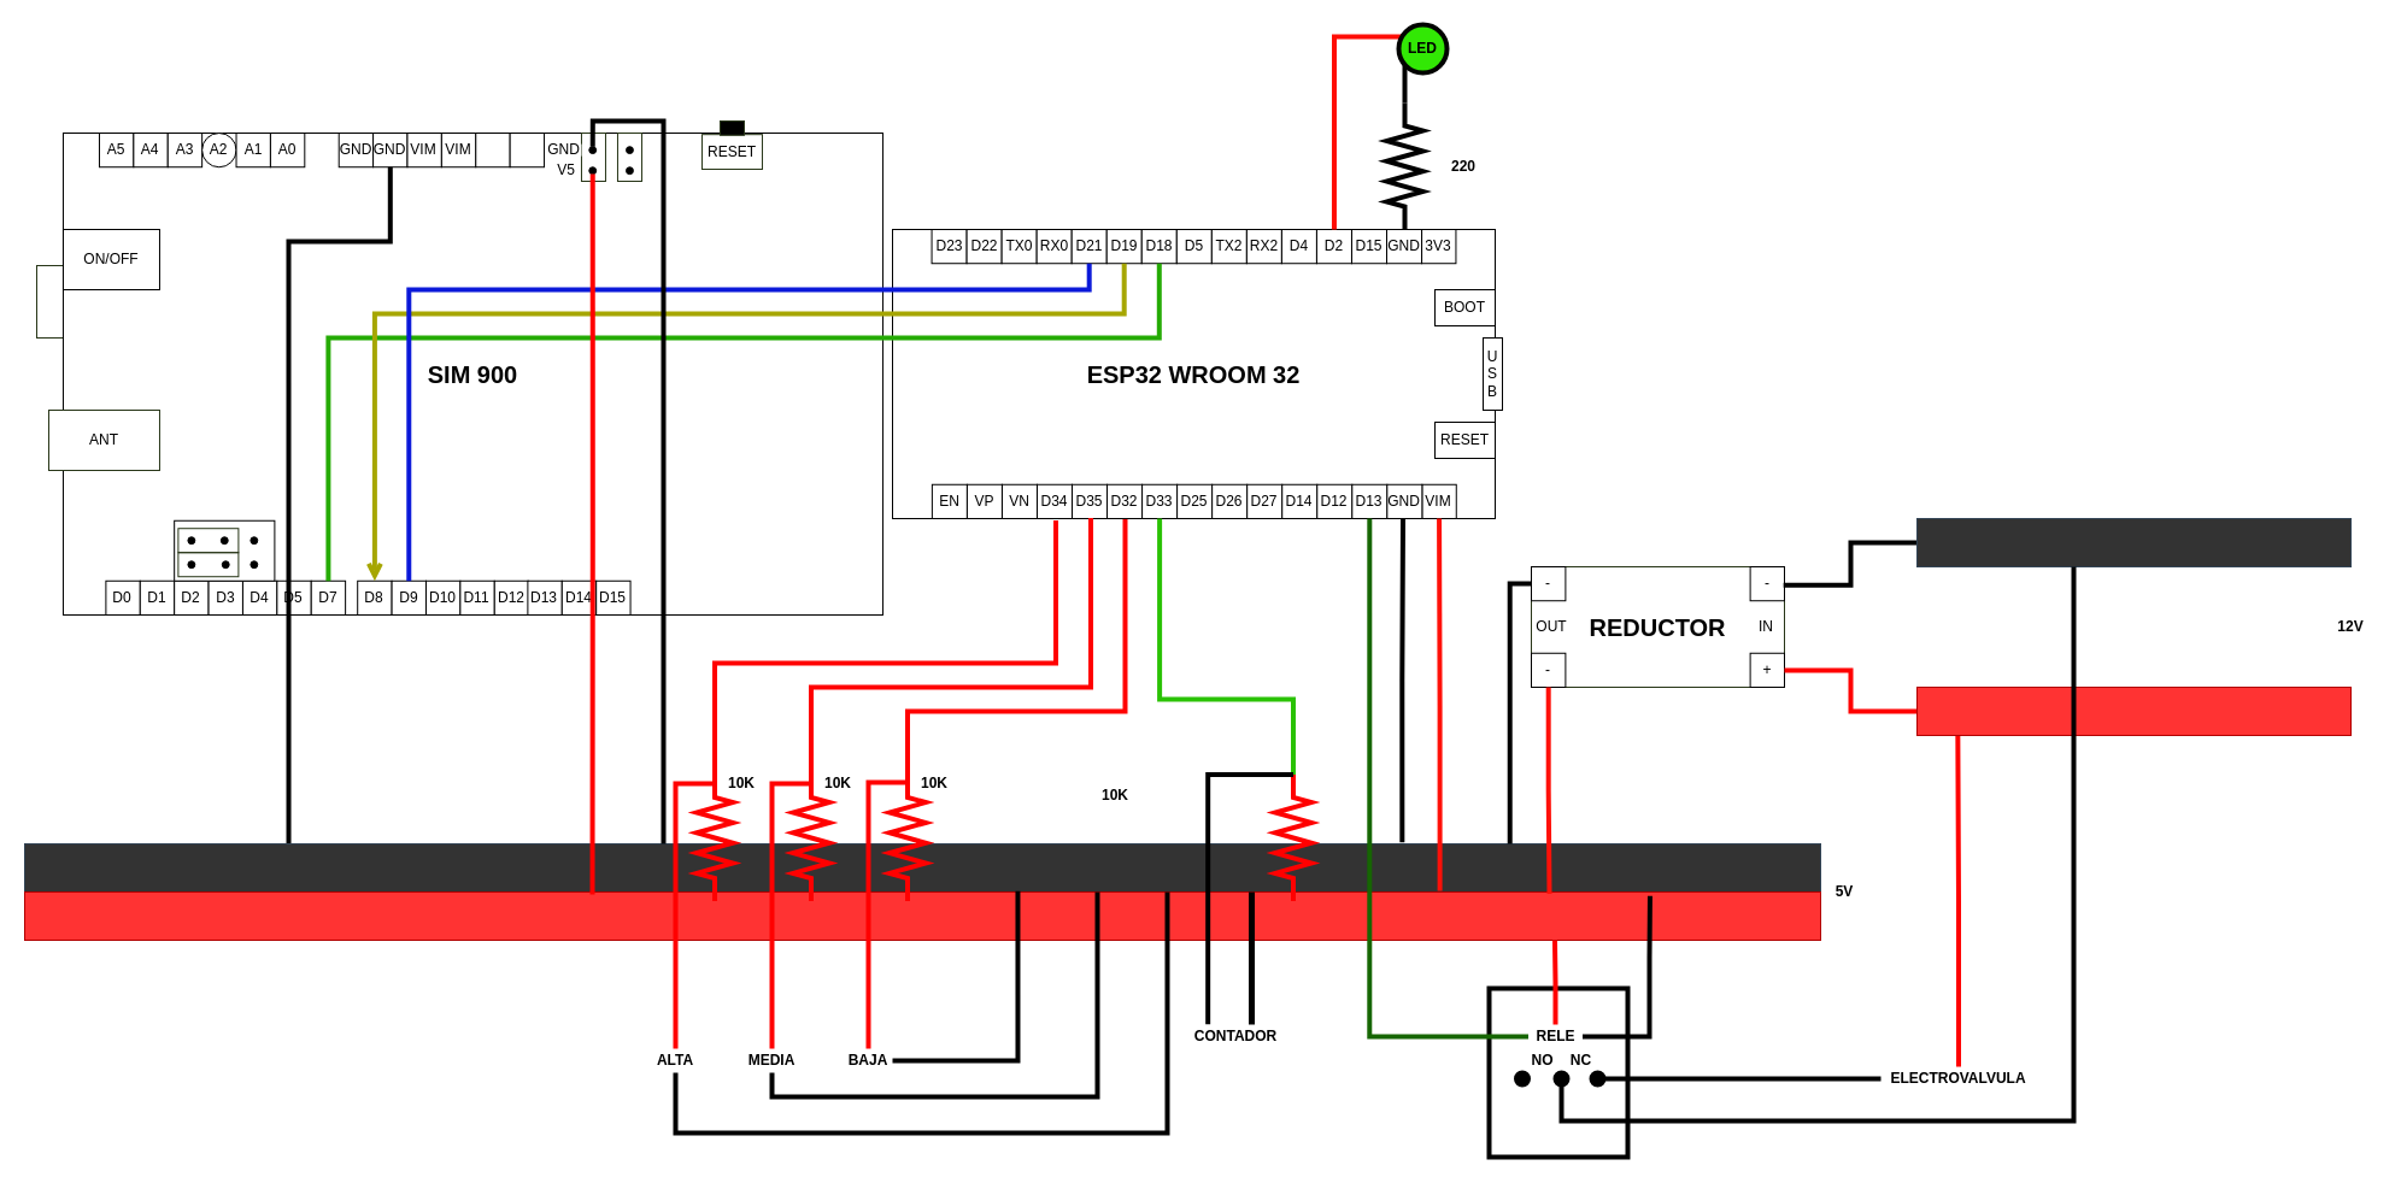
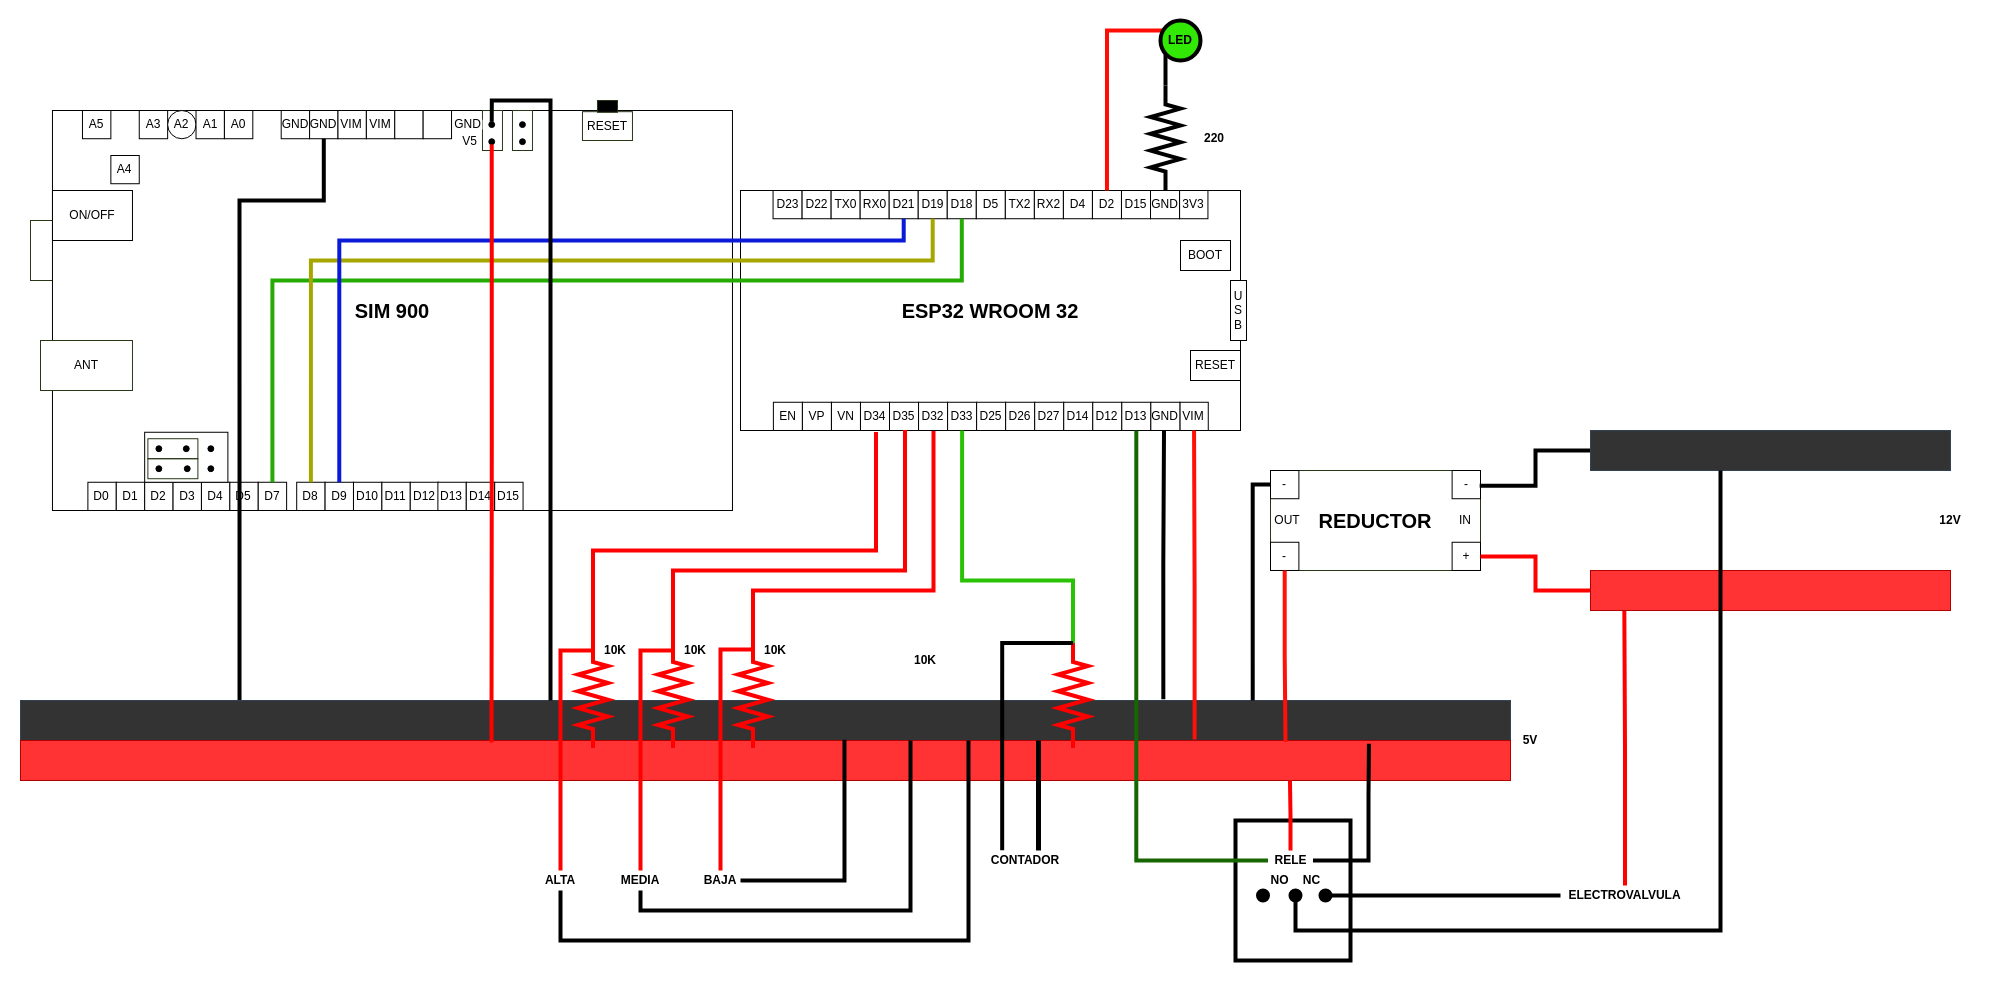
- <mxCell id="67" value="A4" style="rounded=0;whiteSpace=wrap;html=1;" parent="40" vertex="1"><mxGeometry x="70.358" y="10" width="28.387" height="28.235" as="geometry" /></mxCell>
+ <mxCell id="67" value="A4" style="rounded=0;whiteSpace=wrap;html=1;" parent="40" vertex="1"><mxGeometry x="70.358" y="55" width="28.387" height="28.235" as="geometry" /></mxCell>
- <mxCell id="37" value="BOOT" style="rounded=0;whiteSpace=wrap;html=1;" parent="4" vertex="1"><mxGeometry x="450" y="50" width="50" height="30" as="geometry" /></mxCell>
+ <mxCell id="37" value="BOOT" style="rounded=0;whiteSpace=wrap;html=1;" parent="4" vertex="1"><mxGeometry x="440" y="50" width="50" height="30" as="geometry" /></mxCell>
- <mxCell id="109" style="edgeStyle=orthogonalEdgeStyle;rounded=0;orthogonalLoop=1;jettySize=auto;html=1;entryX=0.5;entryY=0;entryDx=0;entryDy=0;endArrow=open;endFill=0;strokeWidth=4;strokeColor=#A6A600;" parent="1" source="12" target="49" edge="1"><mxGeometry relative="1" as="geometry"><Array as="points"><mxPoint x="932" y="260" /><mxPoint x="310" y="260" /></Array></mxGeometry></mxCell>
+ <mxCell id="109" style="edgeStyle=orthogonalEdgeStyle;rounded=0;orthogonalLoop=1;jettySize=auto;html=1;entryX=0.5;entryY=0;entryDx=0;entryDy=0;endArrow=none;endFill=0;strokeWidth=4;strokeColor=#A6A600;" parent="1" source="12" target="49" edge="1"><mxGeometry relative="1" as="geometry"><Array as="points"><mxPoint x="932" y="260" /><mxPoint x="310" y="260" /></Array></mxGeometry></mxCell>
